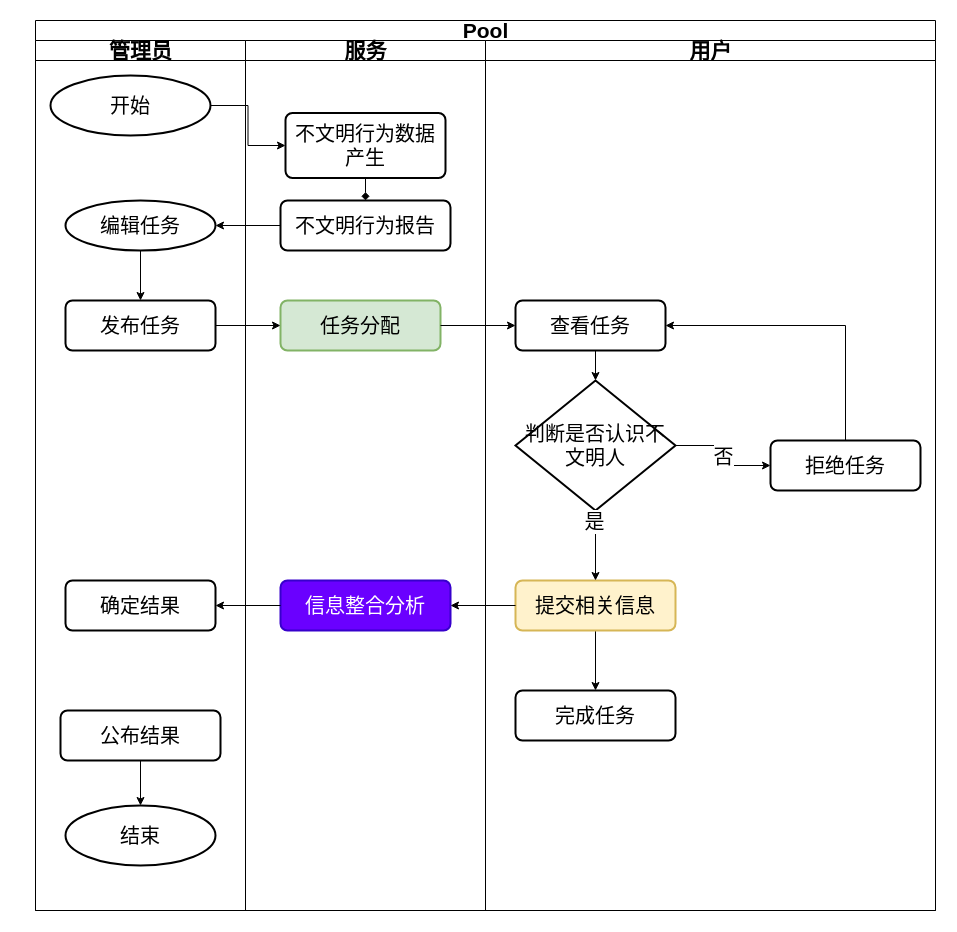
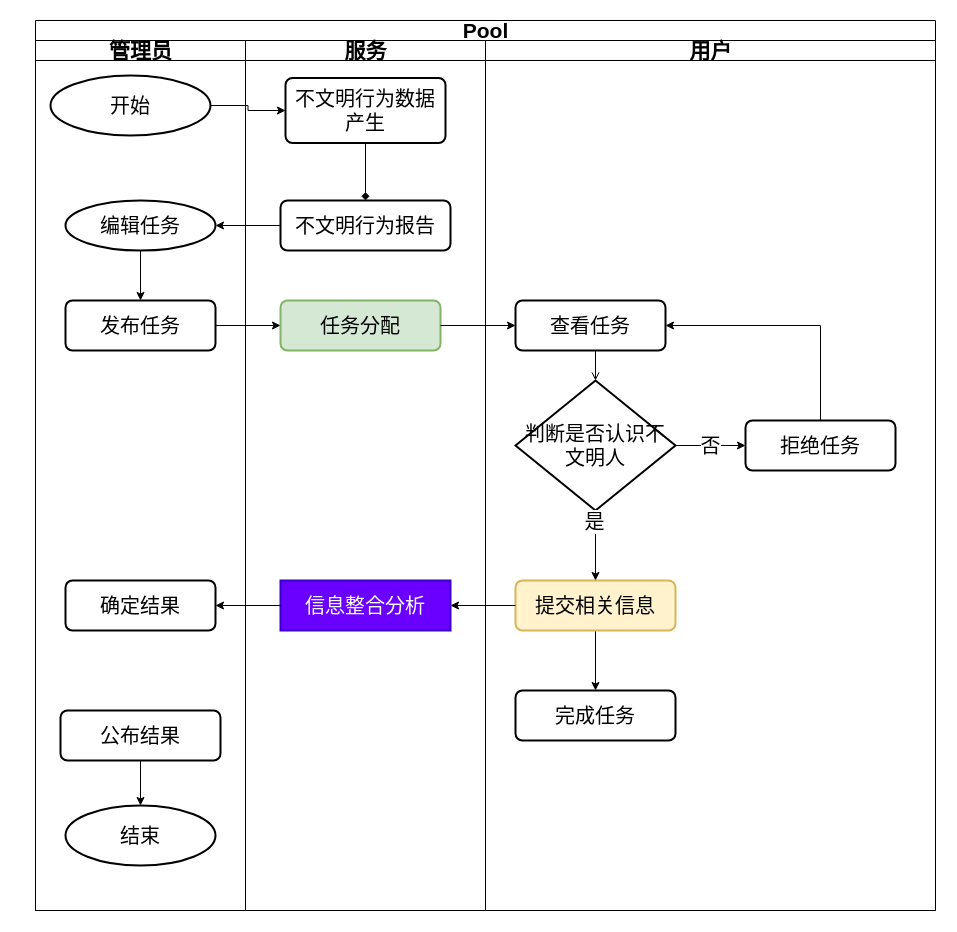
- <mxCell id="15" value="不文明行为数据产生" style="rounded=1;whiteSpace=wrap;html=1;absoluteArcSize=1;arcSize=14;strokeWidth=2;fontSize=20;" vertex="1" parent="13"><mxGeometry x="40" y="72.5" width="160" height="65" as="geometry" /></mxCell>
+ <mxCell id="15" value="不文明行为数据产生" style="rounded=1;whiteSpace=wrap;html=1;absoluteArcSize=1;arcSize=14;strokeWidth=2;fontSize=20;" vertex="1" parent="13"><mxGeometry x="40" y="37.5" width="160" height="65" as="geometry" /></mxCell>
- <mxCell id="26" style="edgeStyle=orthogonalEdgeStyle;rounded=0;orthogonalLoop=1;jettySize=auto;html=1;exitX=0.5;exitY=1;exitDx=0;exitDy=0;entryX=0.5;entryY=0;entryDx=0;entryDy=0;entryPerimeter=0;fontSize=20;" edge="1" parent="20" source="21" target="22"><mxGeometry relative="1" as="geometry" /></mxCell>
+ <mxCell id="26" style="edgeStyle=orthogonalEdgeStyle;rounded=0;orthogonalLoop=1;jettySize=auto;html=1;exitX=0.5;exitY=1;exitDx=0;exitDy=0;entryX=0.5;entryY=0;entryDx=0;entryDy=0;entryPerimeter=0;fontSize=20;endArrow=open;" edge="1" parent="20" source="21" target="22"><mxGeometry relative="1" as="geometry" /></mxCell>
- <mxCell id="24" value="拒绝任务" style="rounded=1;whiteSpace=wrap;html=1;absoluteArcSize=1;arcSize=14;strokeWidth=2;fontSize=20;" vertex="1" parent="20"><mxGeometry x="285" y="400" width="150" height="50" as="geometry" /></mxCell>
+ <mxCell id="24" value="拒绝任务" style="rounded=1;whiteSpace=wrap;html=1;absoluteArcSize=1;arcSize=14;strokeWidth=2;fontSize=20;" vertex="1" parent="20"><mxGeometry x="260" y="380" width="150" height="50" as="geometry" /></mxCell>
- <mxCell id="18" value="信息整合分析" style="rounded=1;whiteSpace=wrap;html=1;absoluteArcSize=1;arcSize=14;strokeWidth=2;fontSize=20;fillColor=#6a00ff;fontColor=#ffffff;strokeColor=#3700CC;" vertex="1" parent="13"><mxGeometry x="35" y="540" width="170" height="50" as="geometry" /></mxCell>
+ <mxCell id="18" value="信息整合分析" style="whiteSpace=wrap;html=1;absoluteArcSize=1;arcSize=14;strokeWidth=2;fontSize=20;fillColor=#6a00ff;fontColor=#ffffff;strokeColor=#3700CC;rounded=0;" vertex="1" parent="13"><mxGeometry x="35" y="540" width="170" height="50" as="geometry" /></mxCell>
